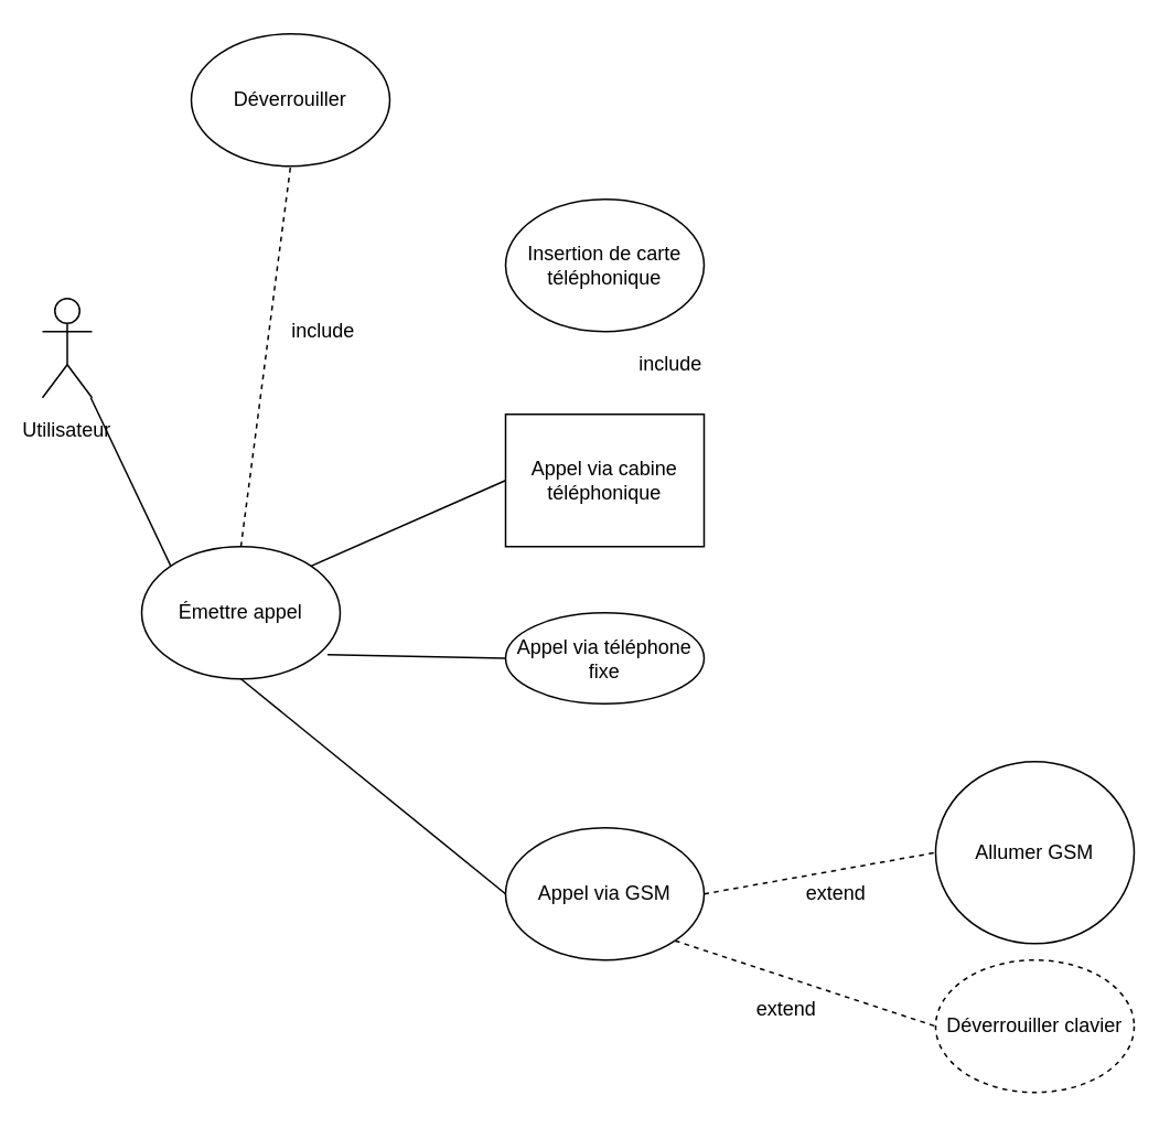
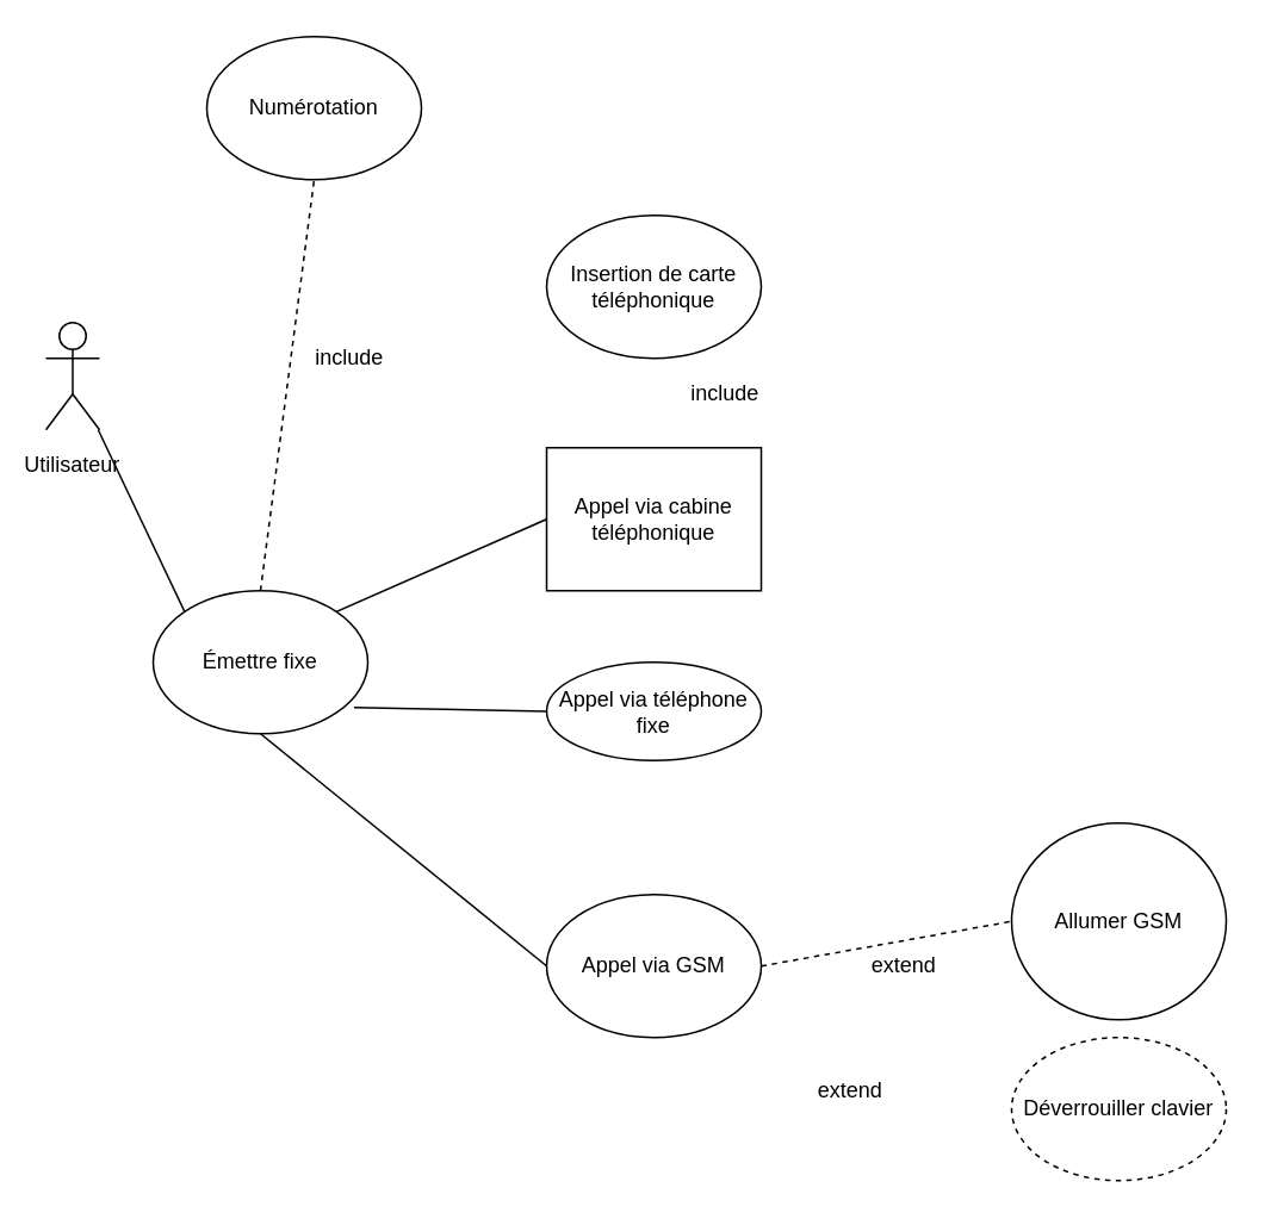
- <mxCell id="21" value="Déverrouiller" style="ellipse;whiteSpace=wrap;html=1;fillColor=#ffffff;gradientColor=none;fontFamily=Helvetica;" vertex="1" parent="1"><mxGeometry x="115" y="20" width="120" height="80" as="geometry" /></mxCell>
+ <mxCell id="21" value="Numérotation" style="ellipse;whiteSpace=wrap;html=1;fillColor=#ffffff;gradientColor=none;fontFamily=Helvetica;" vertex="1" parent="1"><mxGeometry x="115" y="20" width="120" height="80" as="geometry" /></mxCell>
- <mxCell id="17" value="Émettre appel" style="ellipse;whiteSpace=wrap;html=1;fillColor=#ffffff;gradientColor=none;fontFamily=Helvetica;" vertex="1" parent="1"><mxGeometry x="85" y="330" width="120" height="80" as="geometry" /></mxCell>
+ <mxCell id="17" value="Émettre fixe" style="ellipse;whiteSpace=wrap;html=1;fillColor=#ffffff;gradientColor=none;fontFamily=Helvetica;" vertex="1" parent="1"><mxGeometry x="85" y="330" width="120" height="80" as="geometry" /></mxCell>
- <mxCell id="13" value="" style="endArrow=none;dashed=1;html=1;fontFamily=Helvetica;entryX=0;entryY=0.5;entryDx=0;entryDy=0;exitX=1;exitY=1;exitDx=0;exitDy=0;" edge="1" parent="1" source="5" target="10"><mxGeometry width="50" height="50" relative="1" as="geometry"><mxPoint x="345" y="480" as="sourcePoint" /><mxPoint x="395" y="430" as="targetPoint" /></mxGeometry></mxCell>
